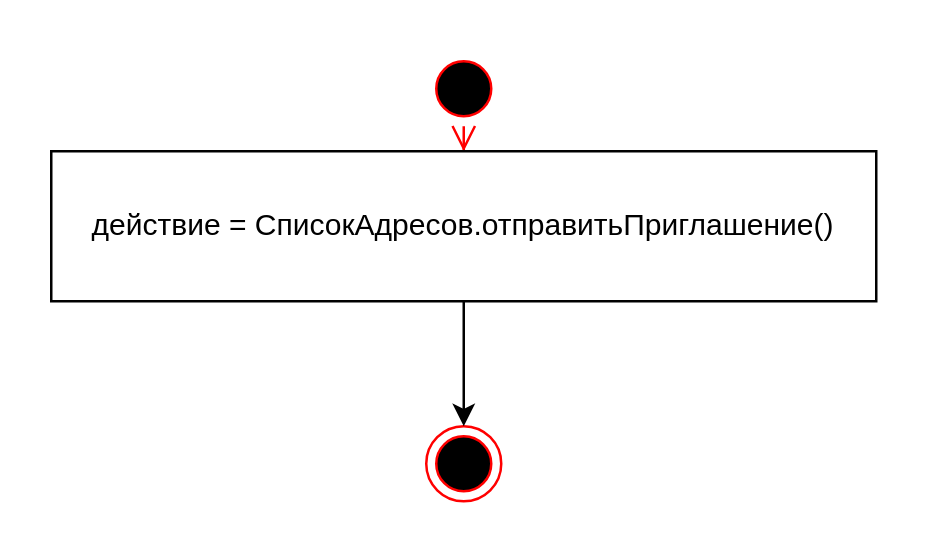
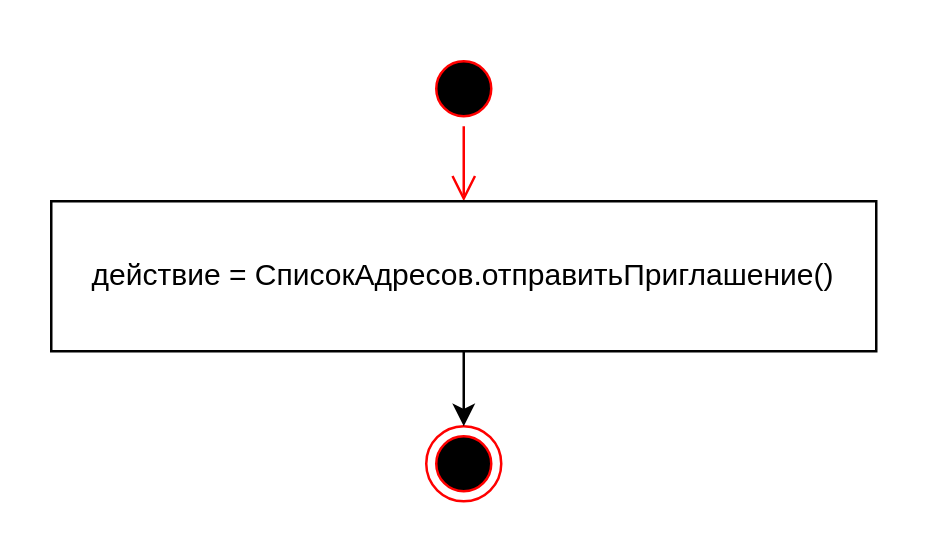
- <mxCell id="4" value="действие = СписокАдресов.отправитьПриглашение()" style="rounded=0;whiteSpace=wrap;html=1;" vertex="1" parent="1"><mxGeometry x="20" y="60" width="330" height="60" as="geometry" /></mxCell>
+ <mxCell id="4" value="действие = СписокАдресов.отправитьПриглашение()" style="rounded=0;whiteSpace=wrap;html=1;" vertex="1" parent="1"><mxGeometry x="20" y="80" width="330" height="60" as="geometry" /></mxCell>
